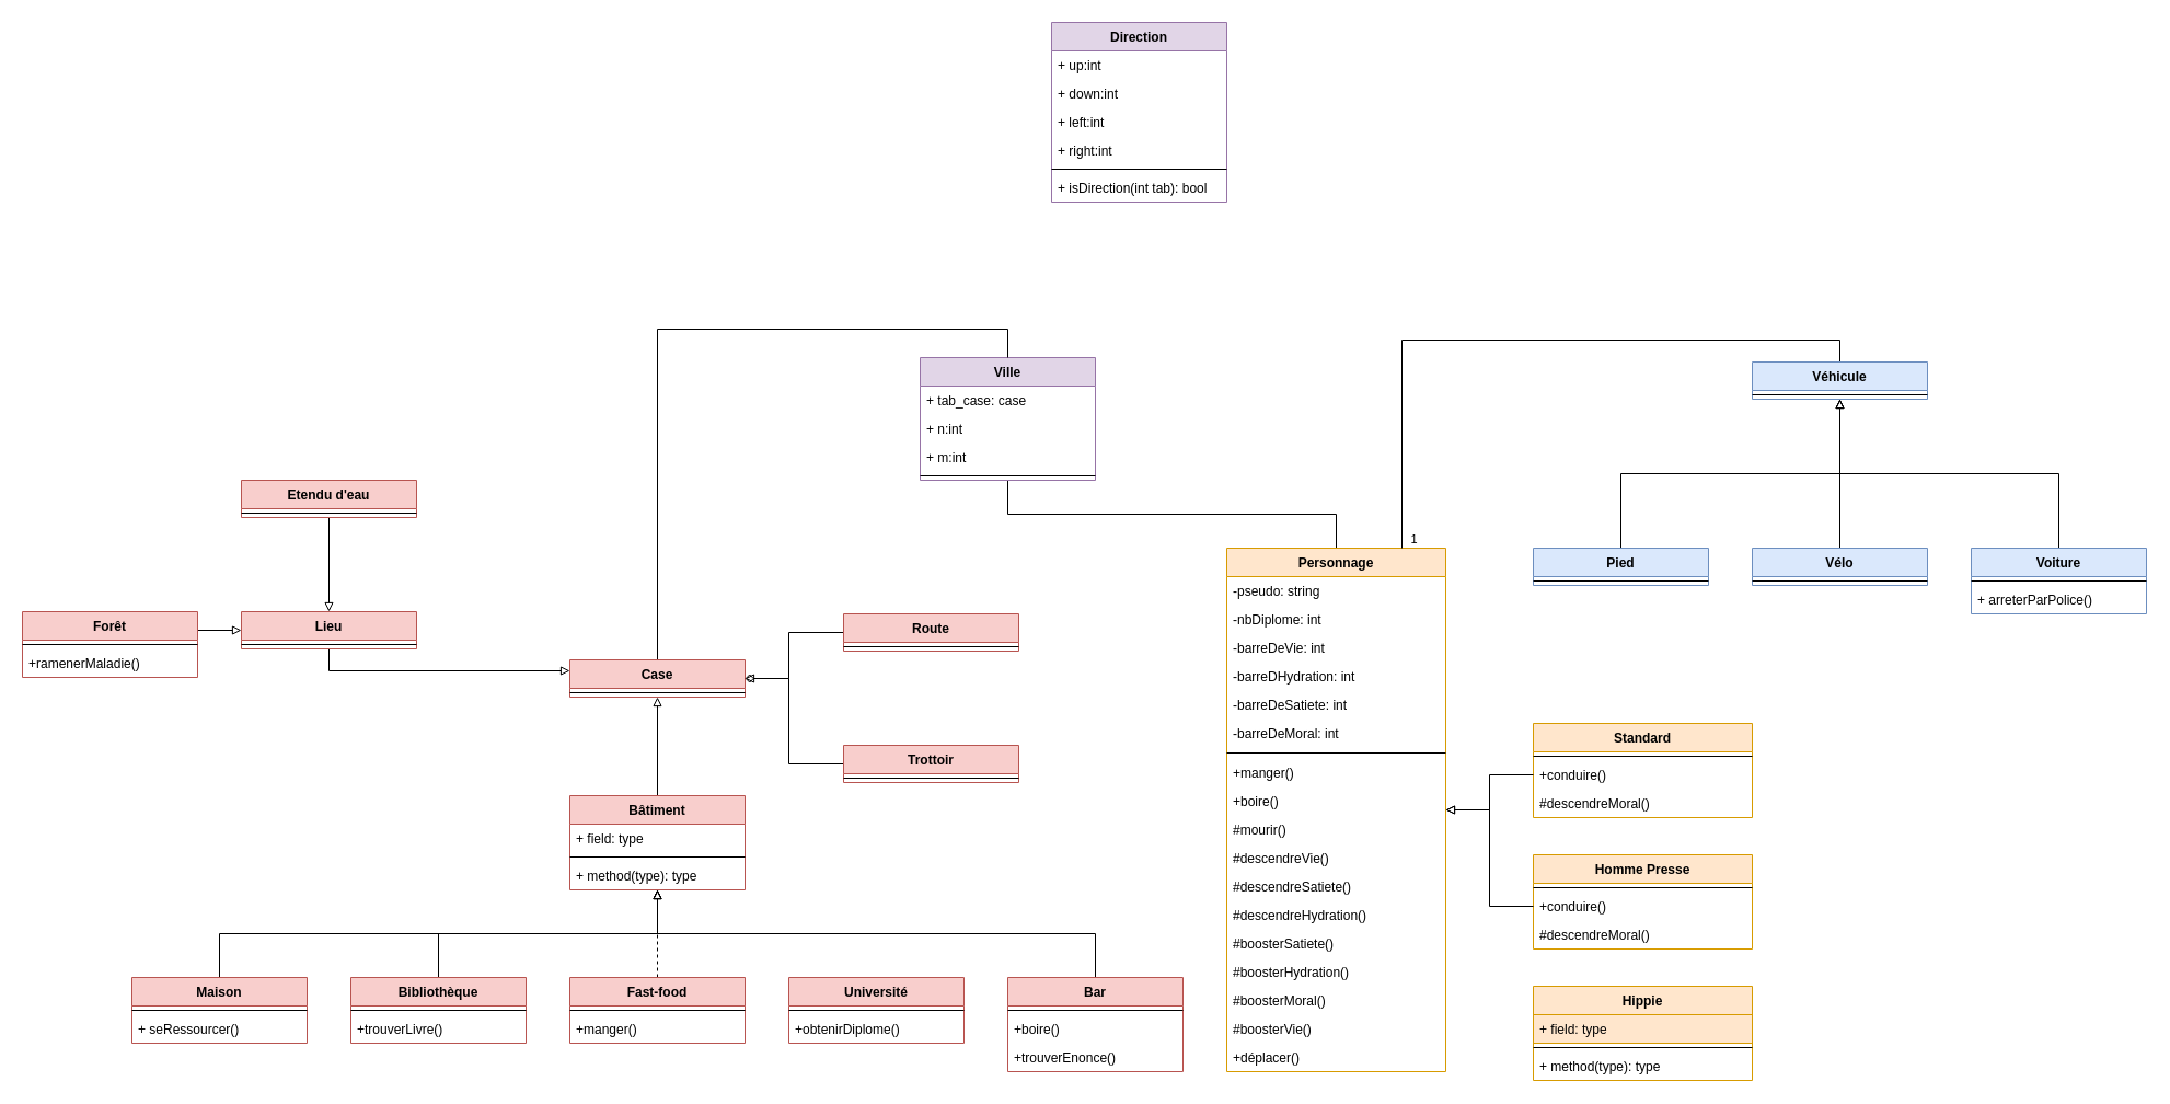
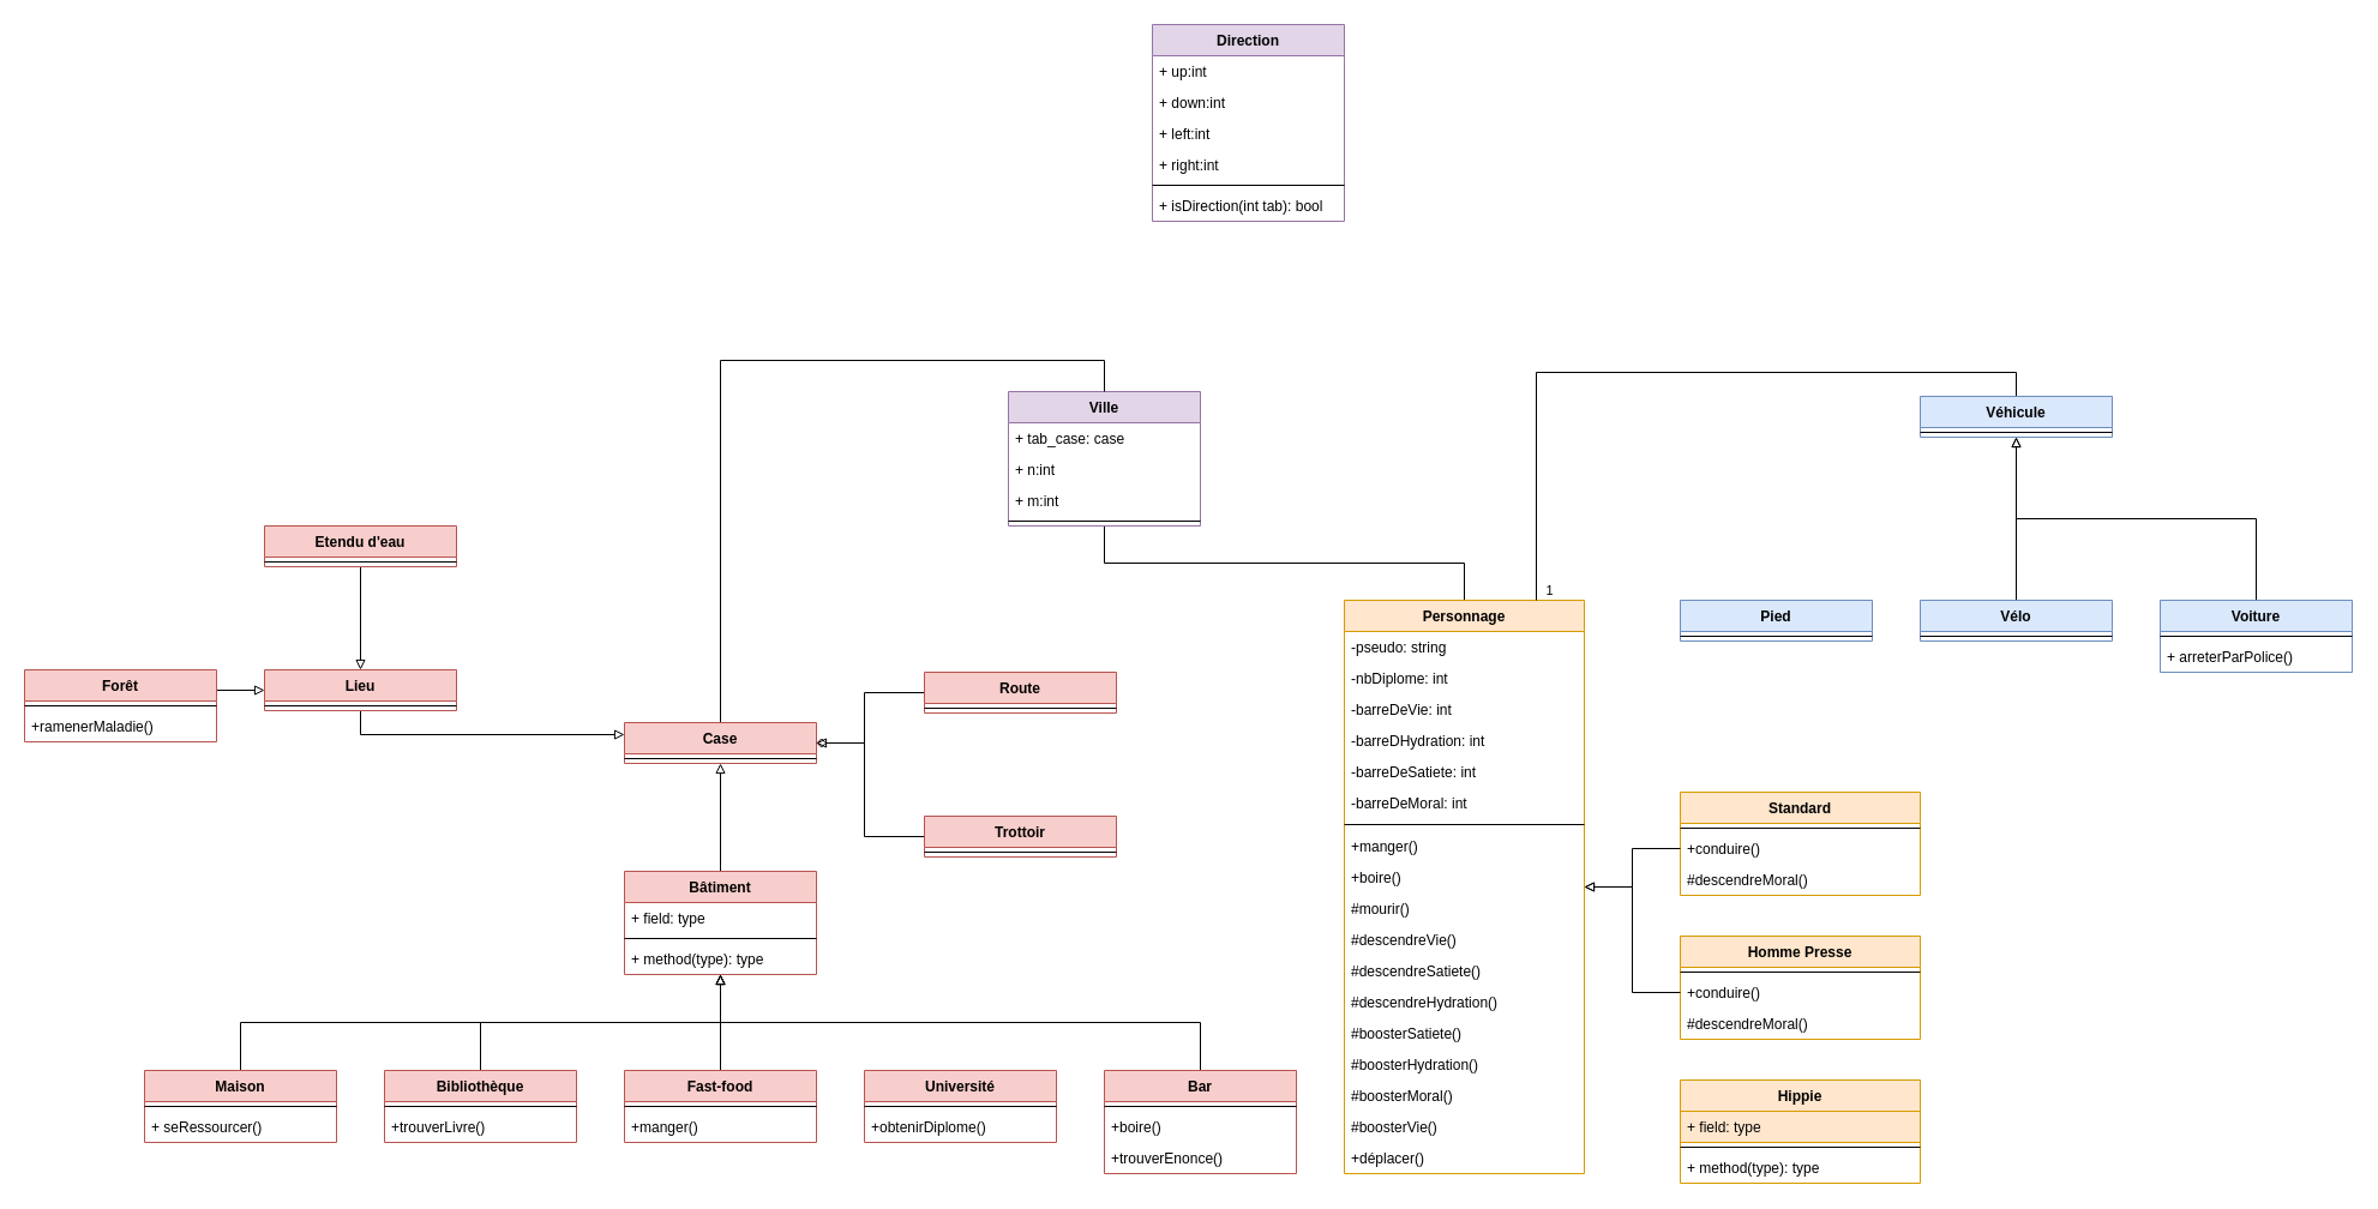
- <mxCell id="50" style="edgeStyle=orthogonalEdgeStyle;rounded=0;orthogonalLoop=1;jettySize=auto;html=1;exitX=0.5;exitY=0;exitDx=0;exitDy=0;endArrow=block;endFill=0;" edge="1" parent="1" source="51" target="41"><mxGeometry relative="1" as="geometry" /></mxCell>
- <mxCell id="64" style="edgeStyle=orthogonalEdgeStyle;rounded=0;orthogonalLoop=1;jettySize=auto;html=1;exitX=0.5;exitY=0;exitDx=0;exitDy=0;endArrow=block;endFill=0;dashed=1;" edge="1" parent="1" source="65" target="77"><mxGeometry relative="1" as="geometry" /></mxCell>
+ <mxCell id="64" style="edgeStyle=orthogonalEdgeStyle;rounded=0;orthogonalLoop=1;jettySize=auto;html=1;exitX=0.5;exitY=0;exitDx=0;exitDy=0;endArrow=block;endFill=0;" edge="1" parent="1" source="65" target="77"><mxGeometry relative="1" as="geometry" /></mxCell>
